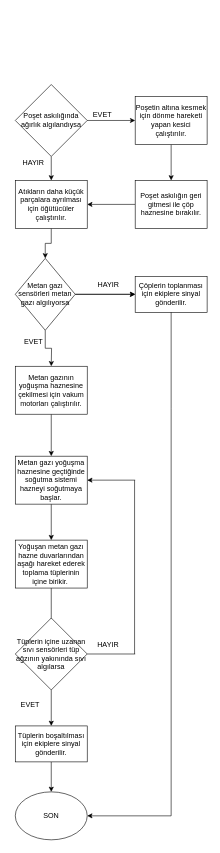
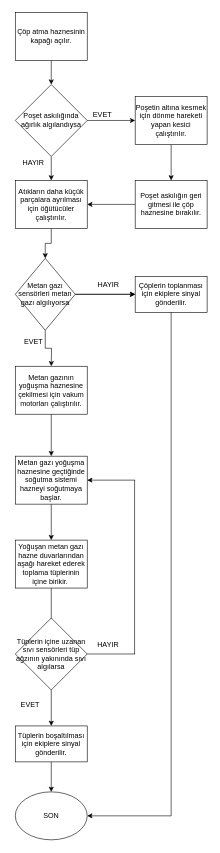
+ <mxCell id="3" value="Çöp atma haznesinin kapağı açılır." style="rounded=0;whiteSpace=wrap;html=1;" parent="1" vertex="1"><mxGeometry x="25" y="20" width="120" height="80" as="geometry" /></mxCell>
+ <mxCell id="2" value="" style="edgeStyle=orthogonalEdgeStyle;rounded=0;orthogonalLoop=1;jettySize=auto;html=1;" parent="1" source="3" target="6" edge="1"><mxGeometry relative="1" as="geometry" /></mxCell>
